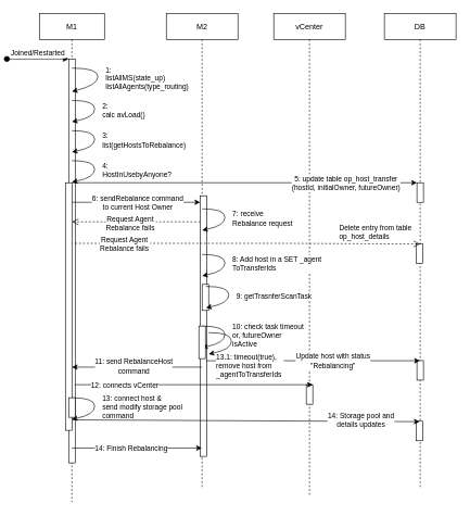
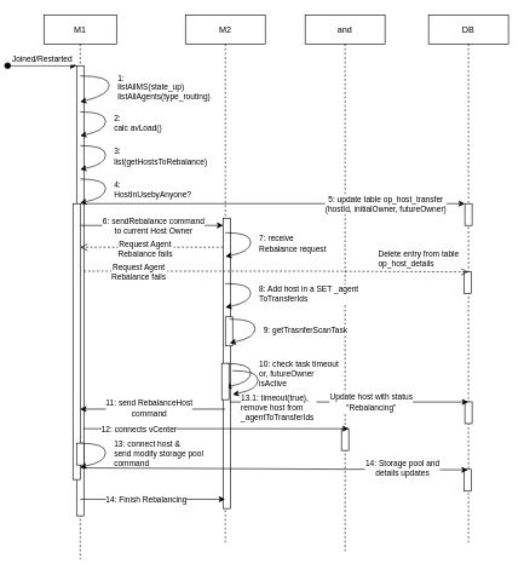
- <mxCell id="9" value="vCenter" style="shape=umlLifeline;perimeter=lifelinePerimeter;container=1;collapsible=0;recursiveResize=0;rounded=0;shadow=0;strokeWidth=1;" parent="1" vertex="1"><mxGeometry x="380" y="20" width="110" height="740" as="geometry" /></mxCell>
+ <mxCell id="9" value="and" style="shape=umlLifeline;perimeter=lifelinePerimeter;container=1;collapsible=0;recursiveResize=0;rounded=0;shadow=0;strokeWidth=1;" parent="1" vertex="1"><mxGeometry x="380" y="20" width="110" height="740" as="geometry" /></mxCell>
